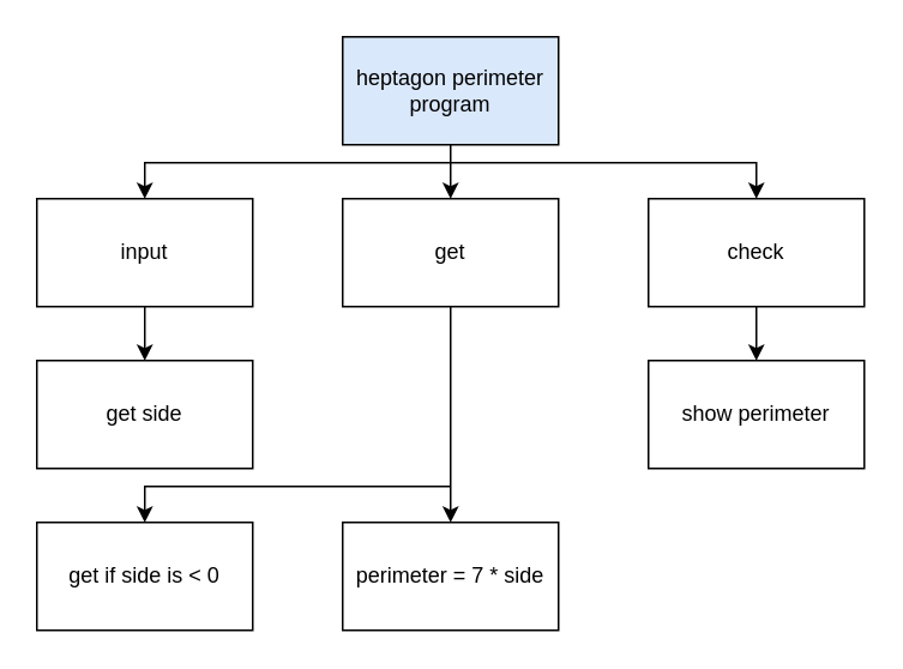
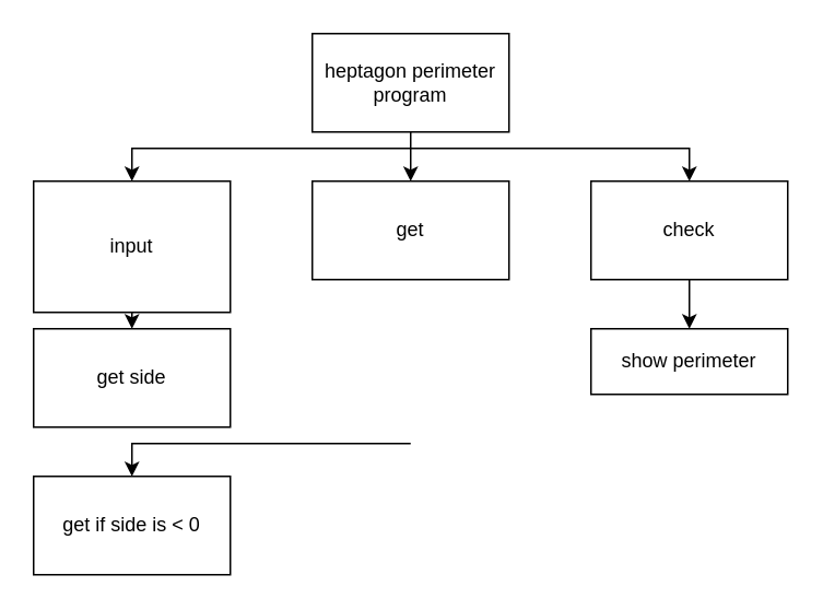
- <mxCell id="5" value="heptagon perimeter program" style="whiteSpace=wrap;html=1;fillColor=#dae8fc;" vertex="1" parent="1"><mxGeometry x="190" y="20" width="120" height="60" as="geometry" /></mxCell>
+ <mxCell id="5" value="heptagon perimeter program" style="whiteSpace=wrap;html=1;" vertex="1" parent="1"><mxGeometry x="190" y="20" width="120" height="60" as="geometry" /></mxCell>
- <mxCell id="12" value="input" style="whiteSpace=wrap;html=1;" vertex="1" parent="1"><mxGeometry x="20" y="110" width="120" height="60" as="geometry" /></mxCell>
+ <mxCell id="12" value="input" style="whiteSpace=wrap;html=1;" vertex="1" parent="1"><mxGeometry x="20" y="110" width="120" height="80" as="geometry" /></mxCell>
- <mxCell id="6" style="edgeStyle=none;rounded=0;html=1;exitX=0.5;exitY=1;exitDx=0;exitDy=0;" edge="1" parent="1" source="8" target="15"><mxGeometry relative="1" as="geometry" /></mxCell>
- <mxCell id="16" value="show perimeter" style="whiteSpace=wrap;html=1;" vertex="1" parent="1"><mxGeometry x="360" y="200" width="120" height="60" as="geometry" /></mxCell>
+ <mxCell id="16" value="show perimeter" style="whiteSpace=wrap;html=1;" vertex="1" parent="1"><mxGeometry x="360" y="200" width="120" height="40" as="geometry" /></mxCell>
- <mxCell id="15" value="perimeter = 7 * side" style="whiteSpace=wrap;html=1;" vertex="1" parent="1"><mxGeometry x="190" y="290" width="120" height="60" as="geometry" /></mxCell>
